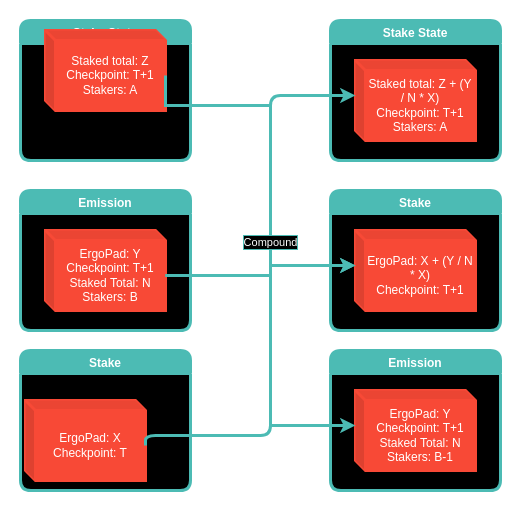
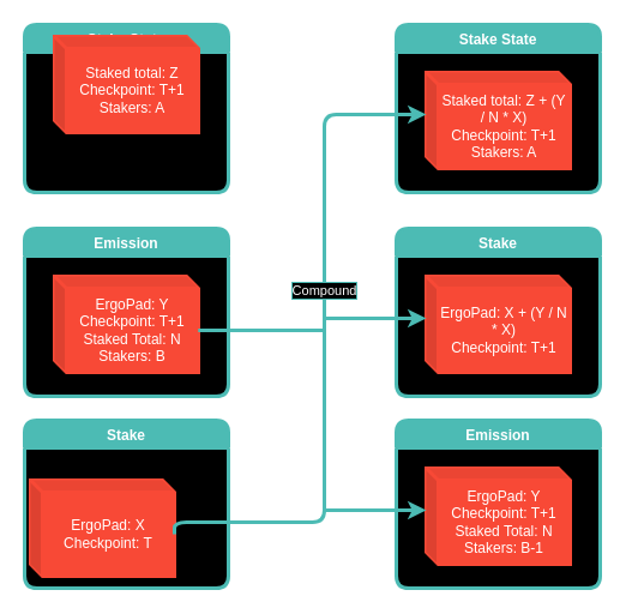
- <mxCell id="12" style="edgeStyle=orthogonalEdgeStyle;rounded=0;orthogonalLoop=1;jettySize=auto;html=1;exitX=0;exitY=0;exitDx=120;exitDy=45;exitPerimeter=0;entryX=0;entryY=0;entryDx=0;entryDy=35;entryPerimeter=0;labelBackgroundColor=#000000;labelBorderColor=#4CBBB4;fontColor=#FFFFFF;startArrow=none;startFill=0;endArrow=classic;endFill=1;strokeColor=#4CBBB4;strokeWidth=3;" parent="1" source="5" target="9" edge="1"><mxGeometry relative="1" as="geometry"><Array as="points"><mxPoint x="270" y="105" /><mxPoint x="270" y="265" /></Array></mxGeometry></mxCell>
